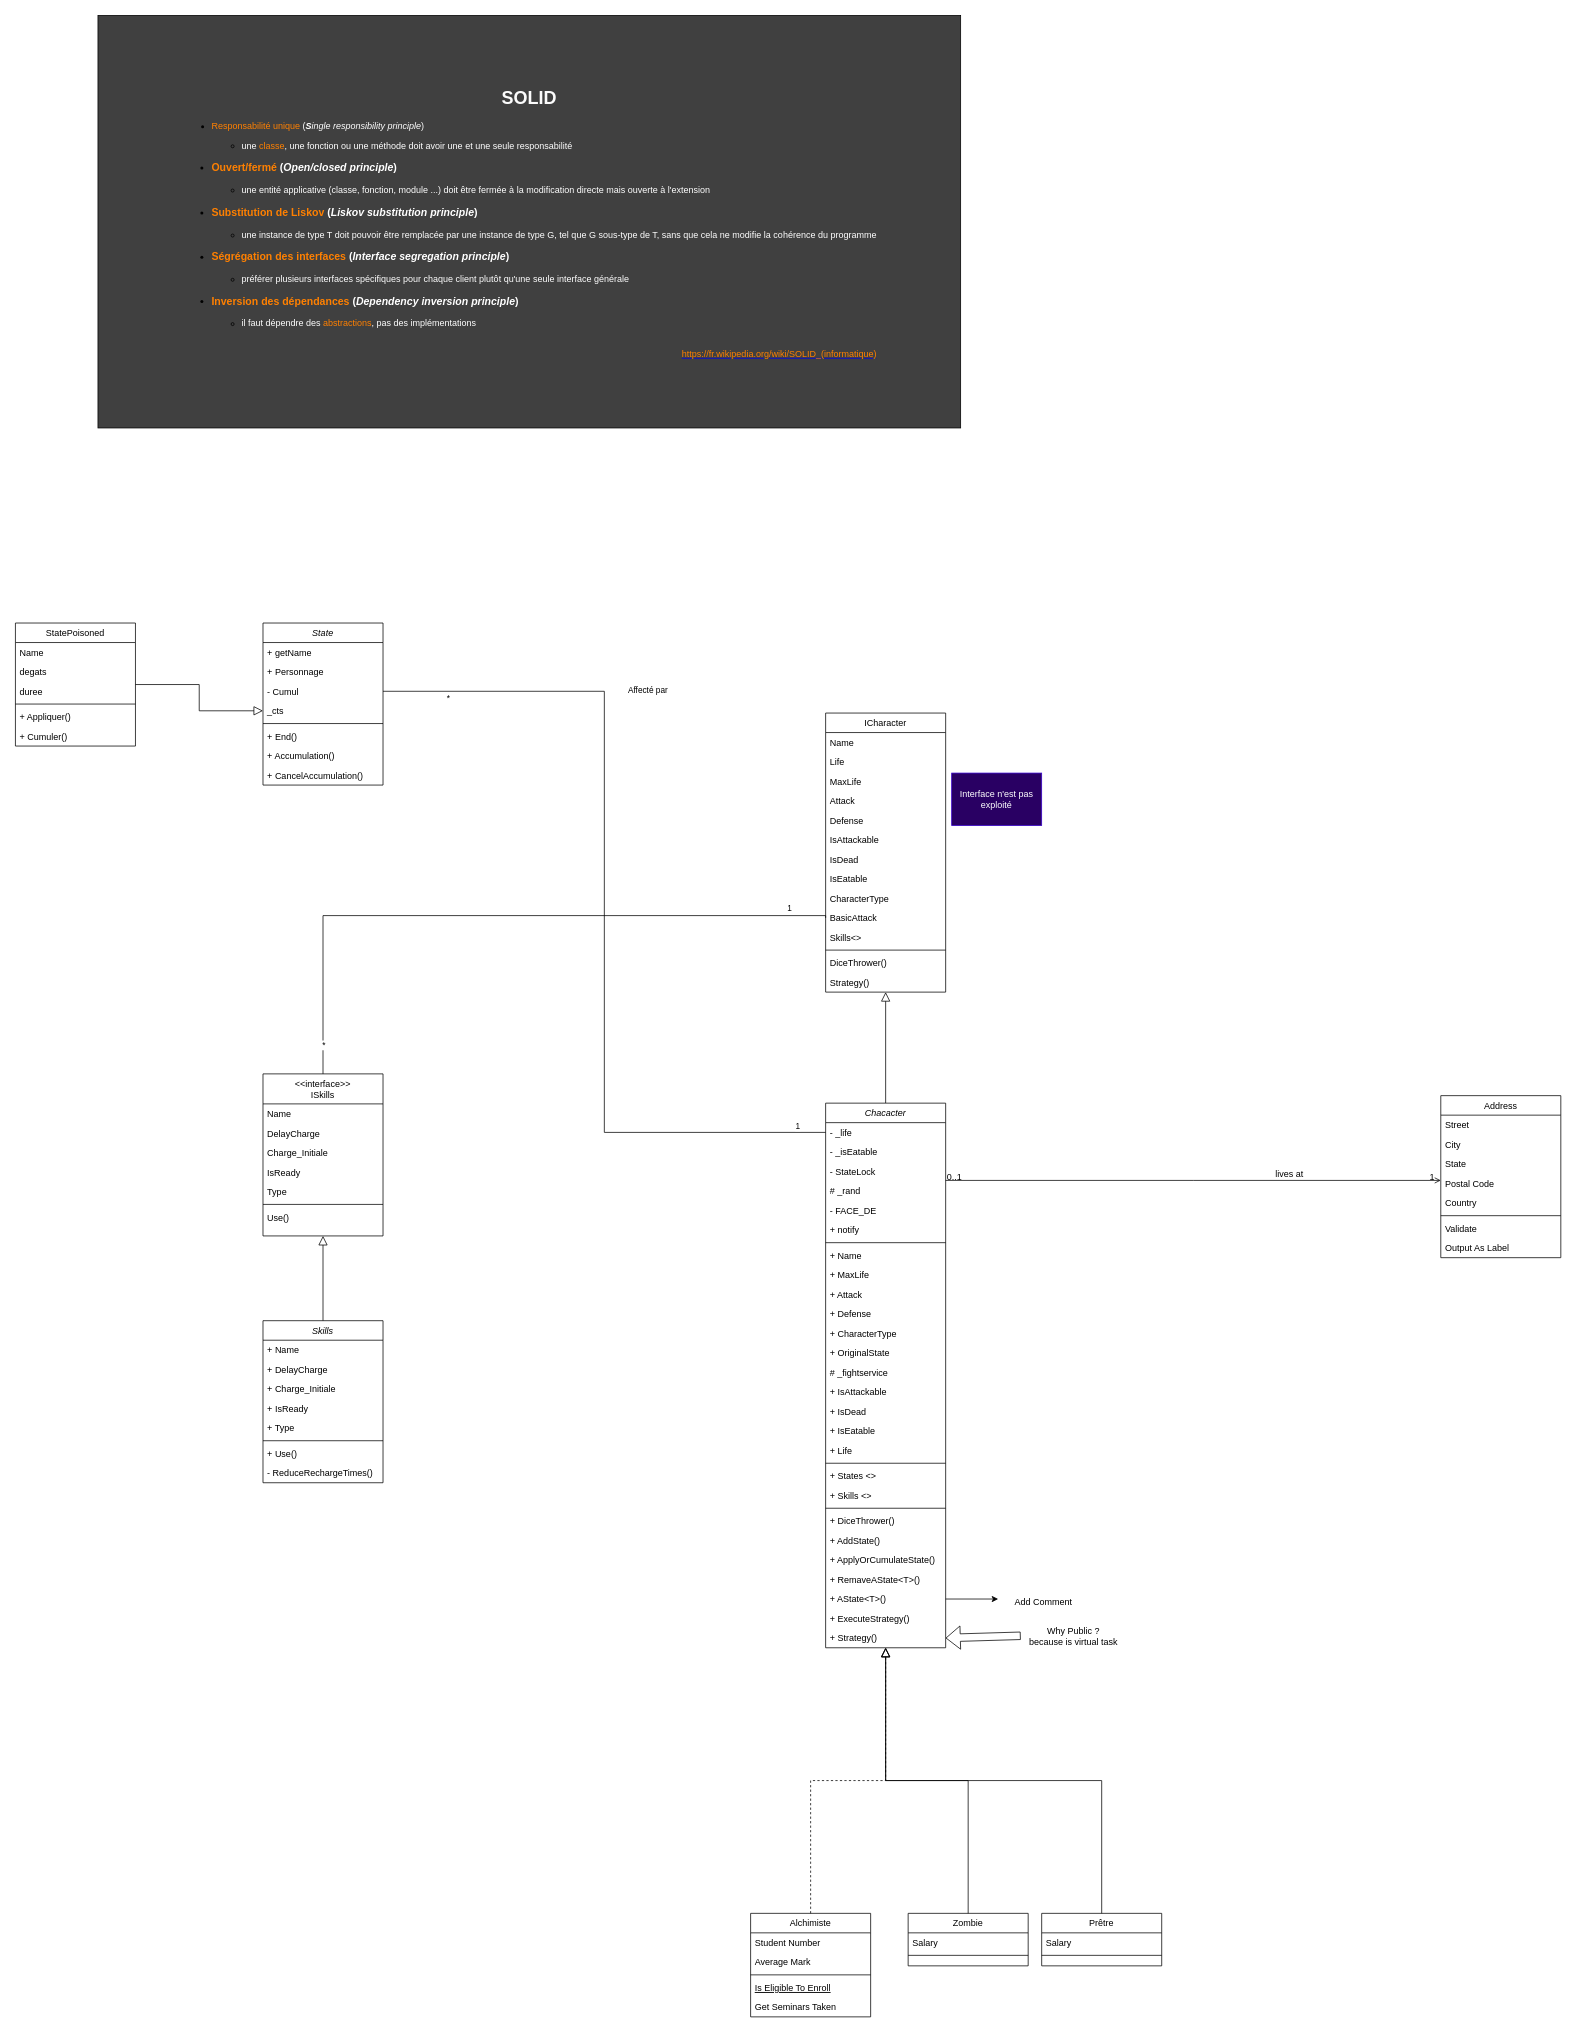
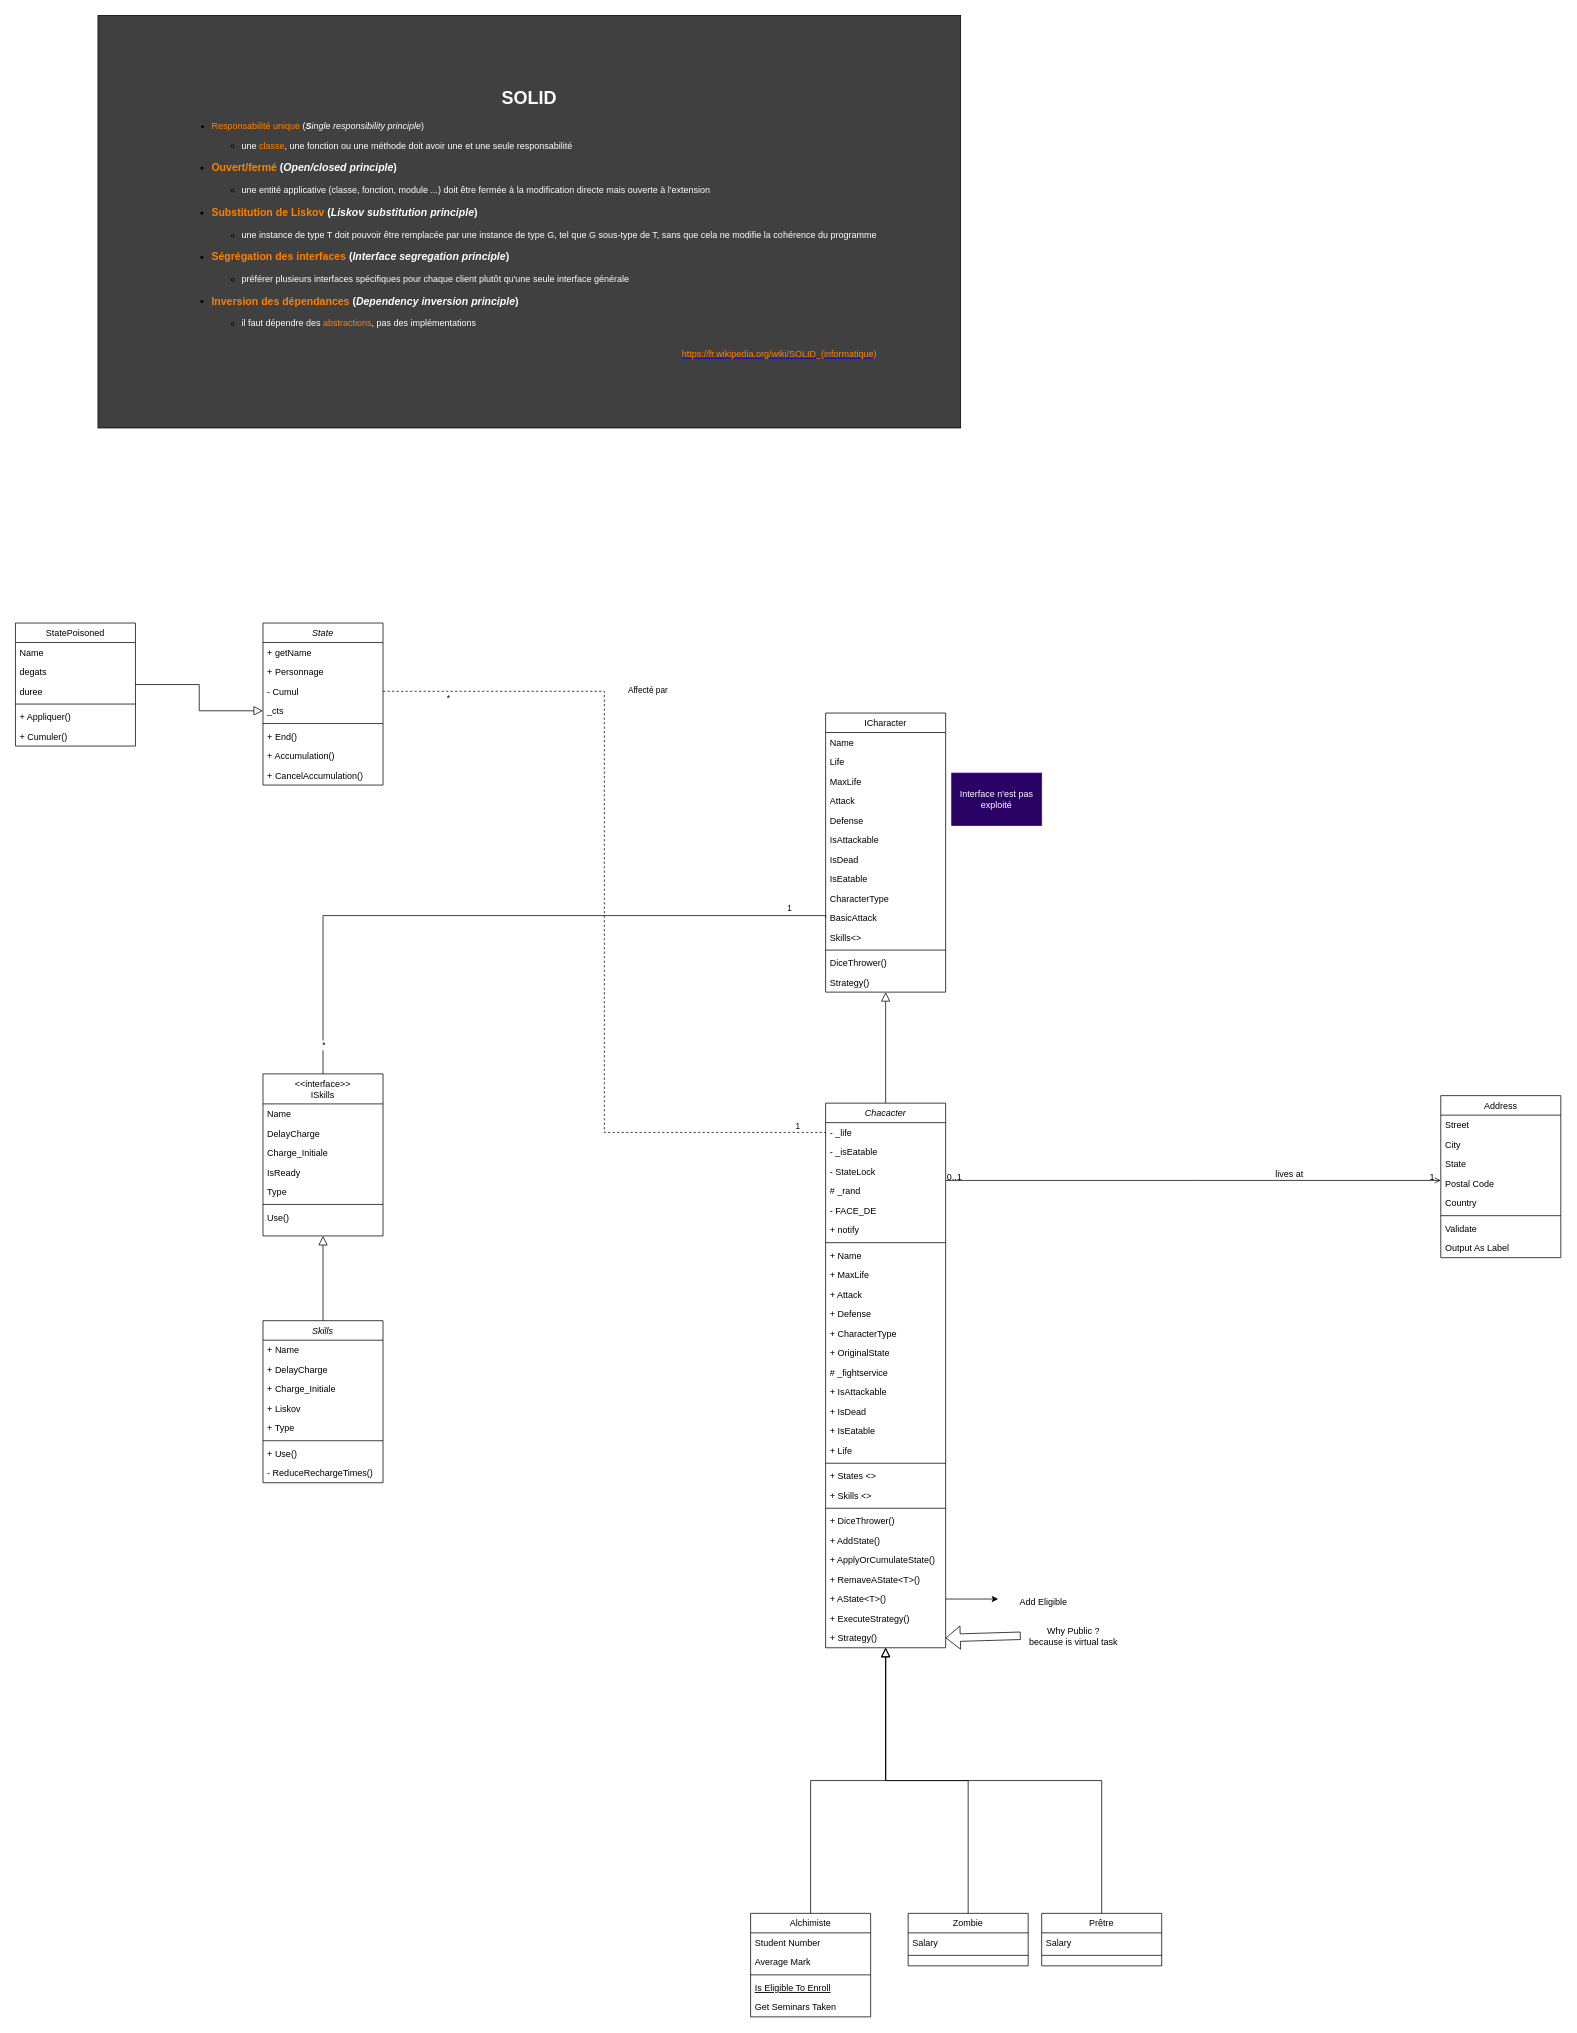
- <mxCell id="81" style="edgeStyle=orthogonalEdgeStyle;rounded=0;orthogonalLoop=1;jettySize=auto;html=1;entryX=0;entryY=0.5;entryDx=0;entryDy=0;endArrow=none;endFill=0;" parent="1" source="75" target="4" edge="1"><mxGeometry relative="1" as="geometry" /></mxCell>
+ <mxCell id="81" style="edgeStyle=orthogonalEdgeStyle;rounded=0;orthogonalLoop=1;jettySize=auto;html=1;entryX=0;entryY=0.5;entryDx=0;entryDy=0;endArrow=none;endFill=0;dashed=1;" parent="1" source="75" target="4" edge="1"><mxGeometry relative="1" as="geometry" /></mxCell>
- <mxCell id="89" value="+ IsReady" style="text;align=left;verticalAlign=top;spacingLeft=4;spacingRight=4;overflow=hidden;rotatable=0;points=[[0,0.5],[1,0.5]];portConstraint=eastwest;rounded=0;shadow=0;html=0;" parent="85" vertex="1"><mxGeometry y="104" width="160" height="26" as="geometry" /></mxCell>
+ <mxCell id="89" value="+ Liskov" style="text;align=left;verticalAlign=top;spacingLeft=4;spacingRight=4;overflow=hidden;rotatable=0;points=[[0,0.5],[1,0.5]];portConstraint=eastwest;rounded=0;shadow=0;html=0;" parent="85" vertex="1"><mxGeometry y="104" width="160" height="26" as="geometry" /></mxCell>
- <mxCell id="120" value="Add Comment" style="text;html=1;align=center;verticalAlign=middle;resizable=0;points=[];autosize=1;strokeColor=none;fillColor=none;" parent="1" vertex="1"><mxGeometry x="1340" y="2120" width="100" height="30" as="geometry" /></mxCell>
+ <mxCell id="120" value="Add Eligible" style="text;html=1;align=center;verticalAlign=middle;resizable=0;points=[];autosize=1;strokeColor=none;fillColor=none;" parent="1" vertex="1"><mxGeometry x="1340" y="2120" width="100" height="30" as="geometry" /></mxCell>
- <mxCell id="39" value="" style="endArrow=block;endSize=10;endFill=0;shadow=0;strokeWidth=1;rounded=0;edgeStyle=elbowEdgeStyle;elbow=vertical;dashed=1;" parent="1" source="33" target="3" edge="1"><mxGeometry width="160" relative="1" as="geometry"><mxPoint x="1080" y="1553" as="sourcePoint" /><mxPoint x="1080" y="1553" as="targetPoint" /></mxGeometry></mxCell>
+ <mxCell id="39" value="" style="endArrow=block;endSize=10;endFill=0;shadow=0;strokeWidth=1;rounded=0;edgeStyle=elbowEdgeStyle;elbow=vertical;" parent="1" source="33" target="3" edge="1"><mxGeometry width="160" relative="1" as="geometry"><mxPoint x="1080" y="1553" as="sourcePoint" /><mxPoint x="1080" y="1553" as="targetPoint" /></mxGeometry></mxCell>
